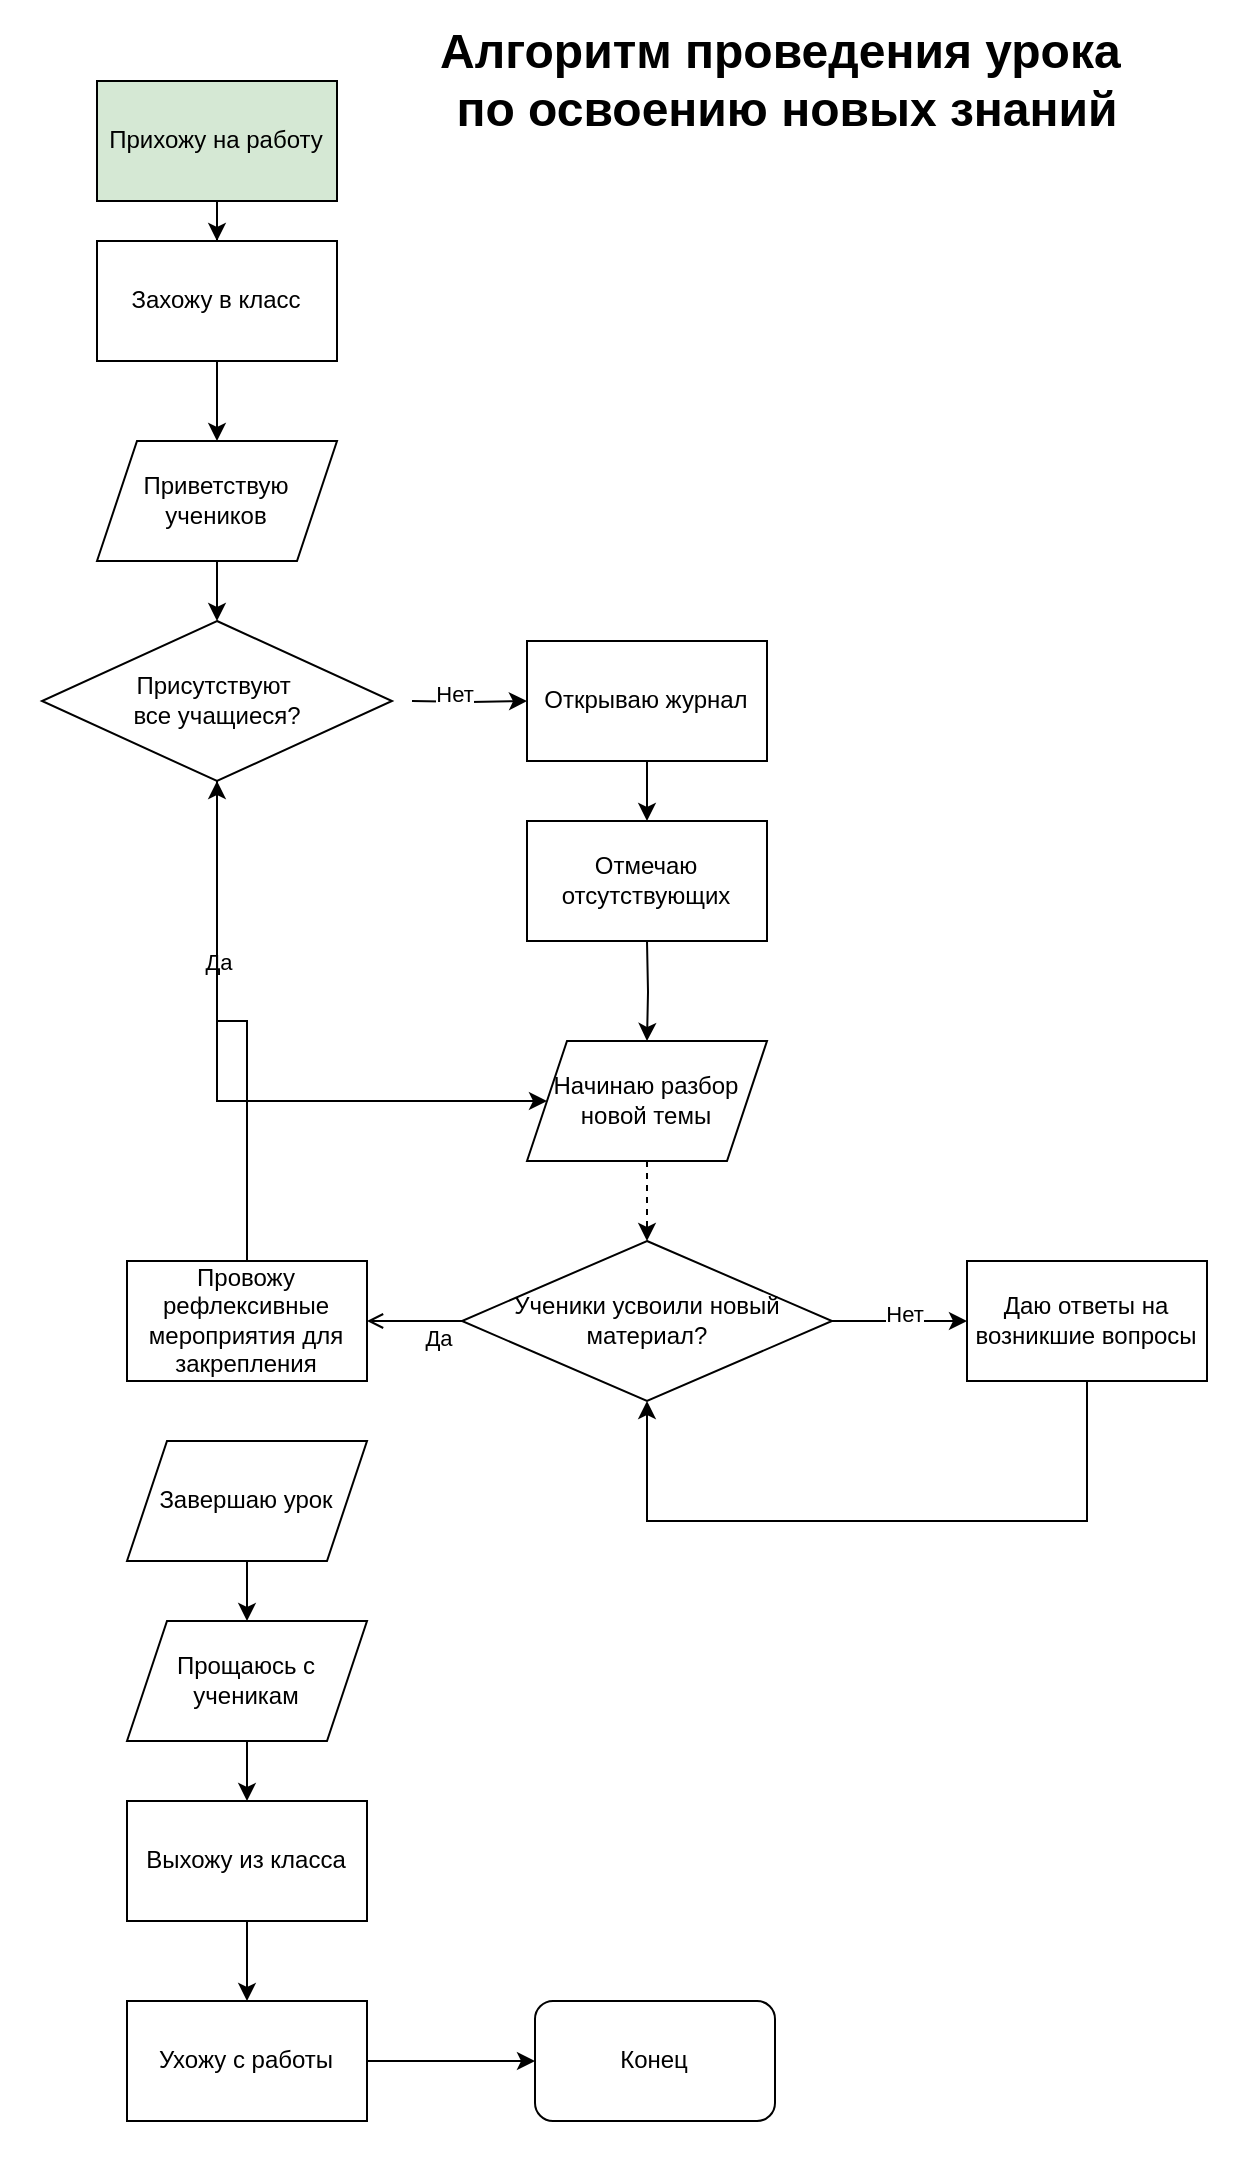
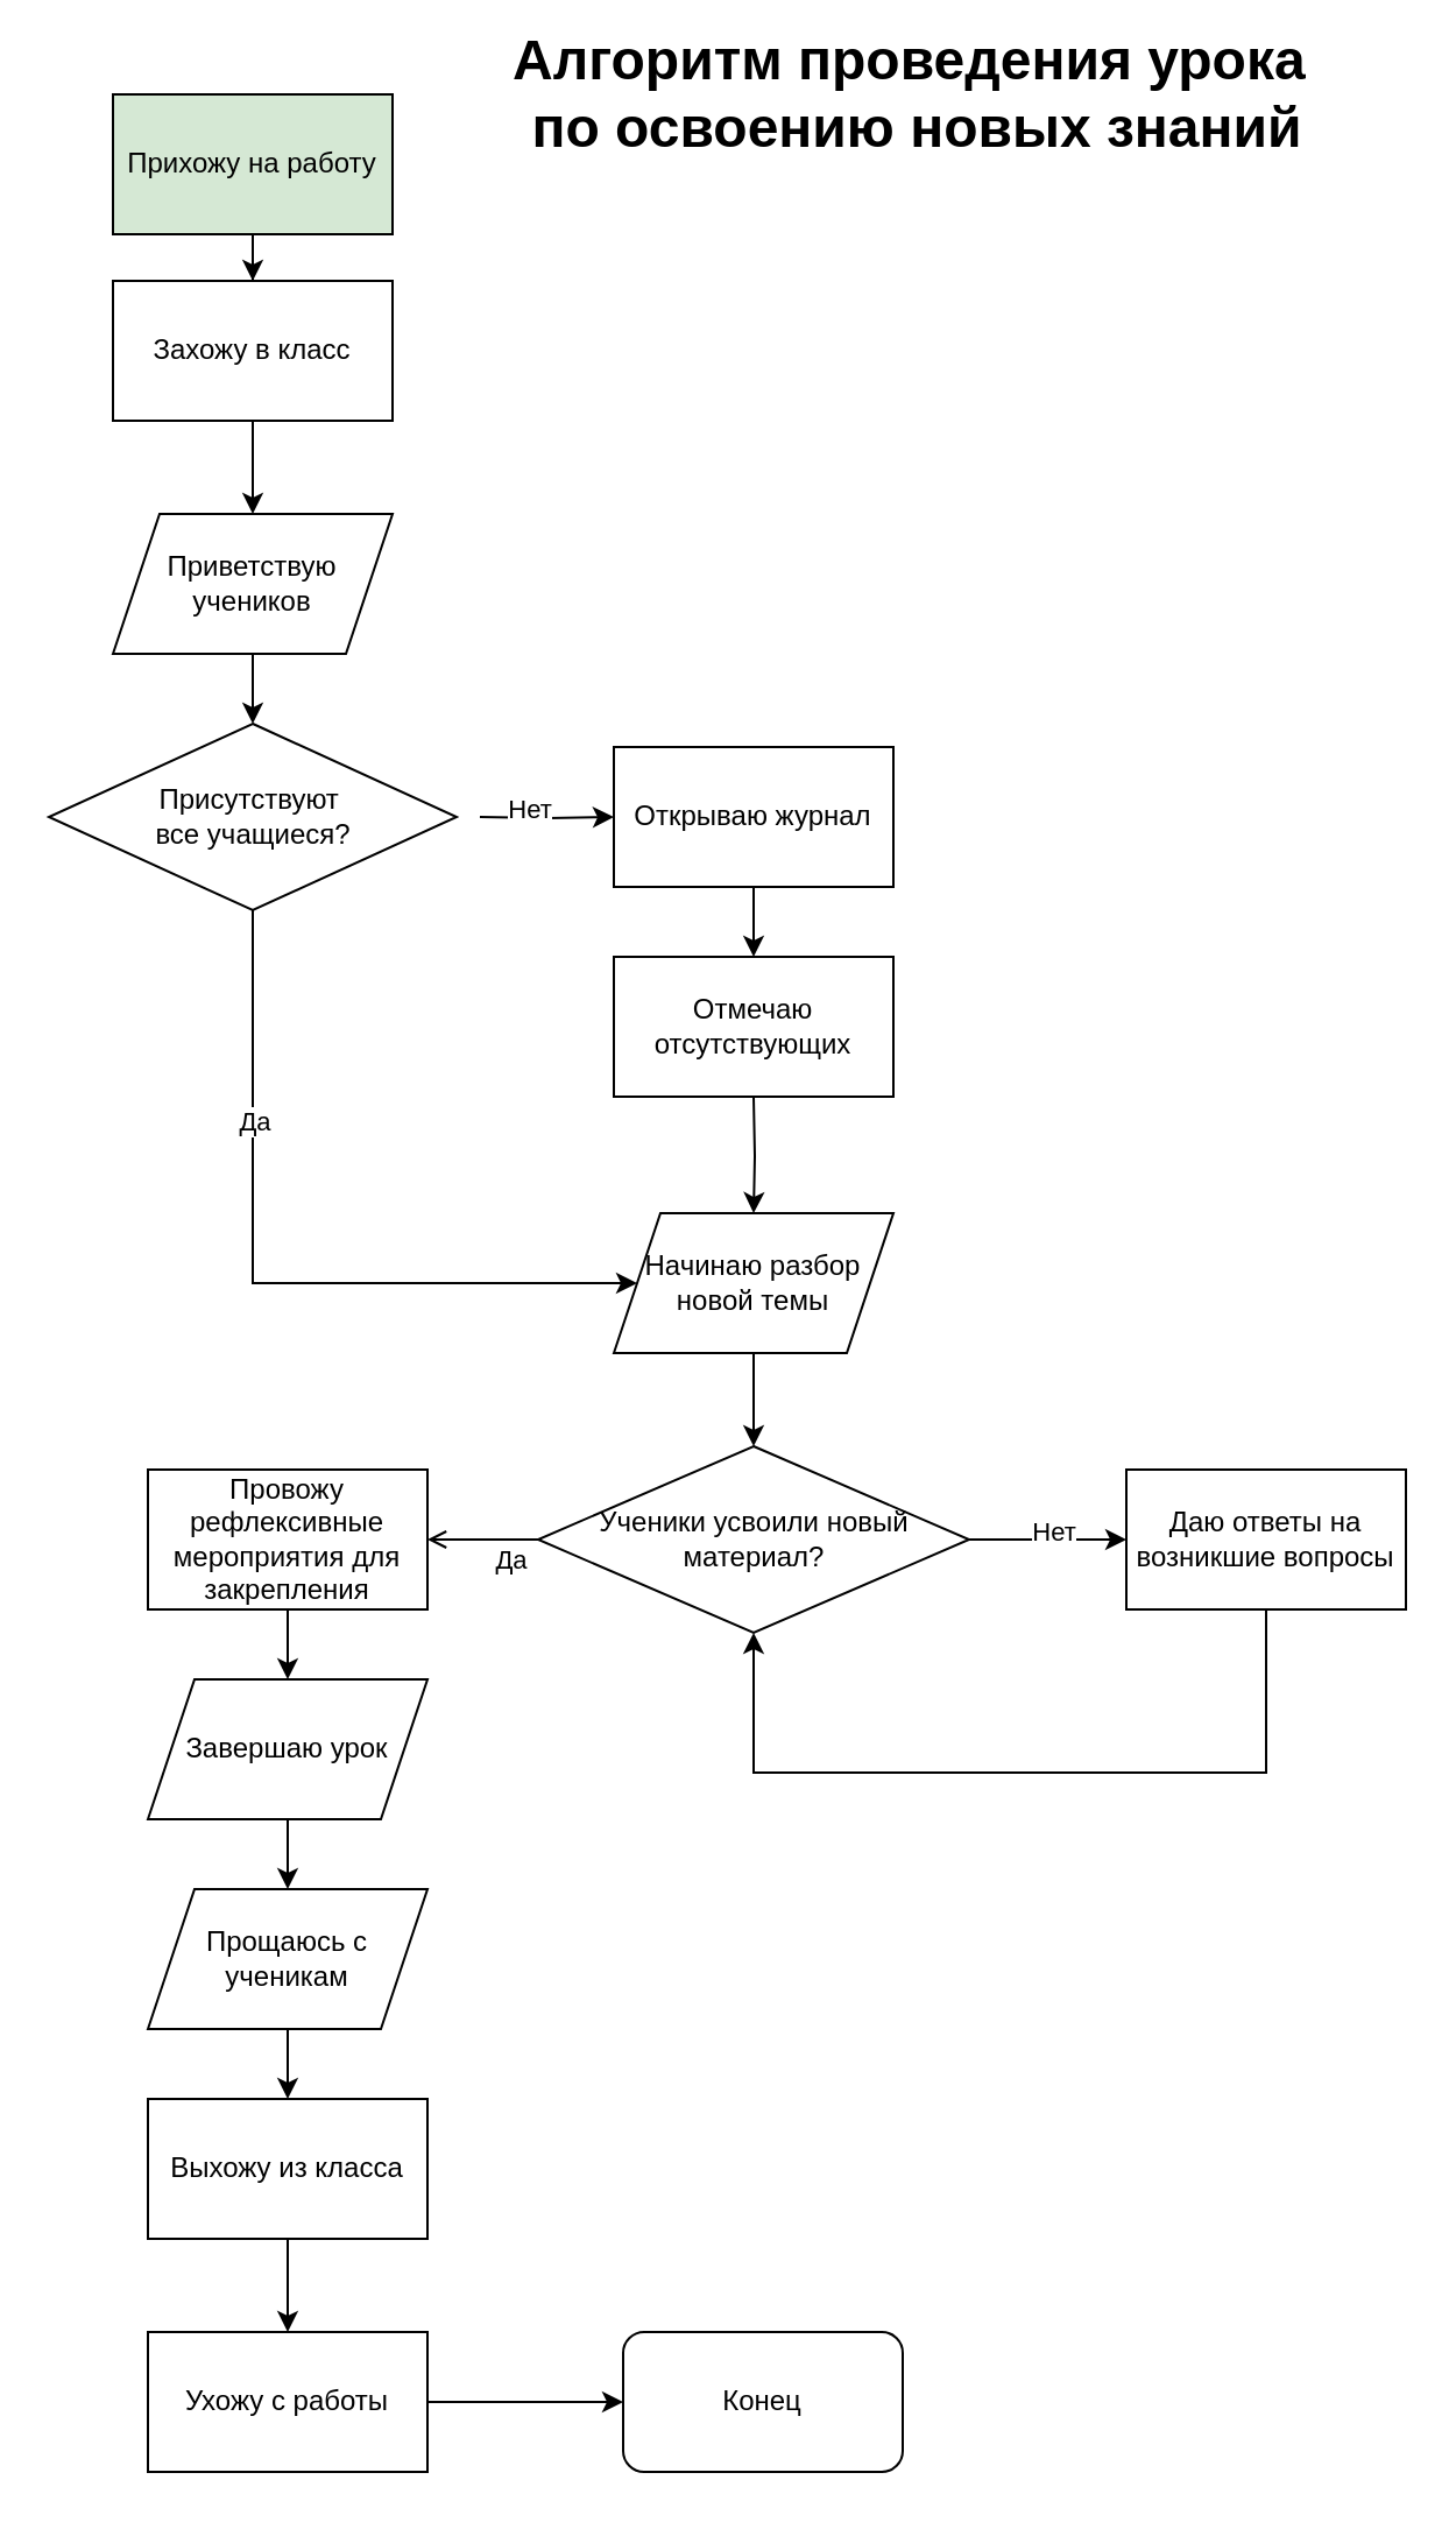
- <mxCell id="26" value="" style="edgeStyle=orthogonalEdgeStyle;rounded=0;orthogonalLoop=1;jettySize=auto;html=1;" edge="1" parent="1" source="27" target="10"><mxGeometry relative="1" as="geometry" /></mxCell>
+ <mxCell id="26" value="" style="edgeStyle=orthogonalEdgeStyle;rounded=0;orthogonalLoop=1;jettySize=auto;html=1;" edge="1" parent="1" source="27" target="29"><mxGeometry relative="1" as="geometry" /></mxCell>
- <mxCell id="14" value="" style="edgeStyle=orthogonalEdgeStyle;rounded=0;orthogonalLoop=1;jettySize=auto;html=1;dashed=1;" edge="1" parent="1" source="15" target="22"><mxGeometry relative="1" as="geometry" /></mxCell>
+ <mxCell id="14" value="" style="edgeStyle=orthogonalEdgeStyle;rounded=0;orthogonalLoop=1;jettySize=auto;html=1;" edge="1" parent="1" source="15" target="22"><mxGeometry relative="1" as="geometry" /></mxCell>
